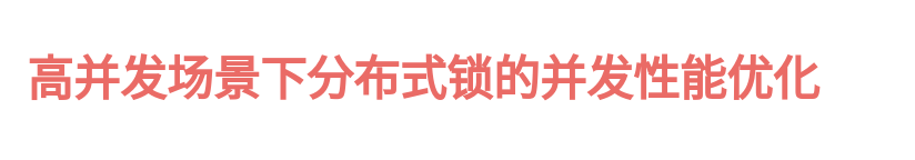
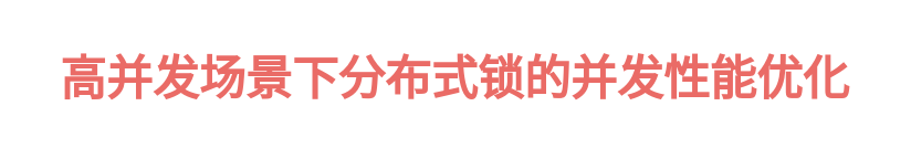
- <mxCell id="2" value="&lt;b&gt;高并发场景下分布式锁的并发性能优化&lt;/b&gt;" style="text;html=1;align=center;verticalAlign=middle;resizable=0;points=[];autosize=1;fontSize=21;fontColor=#EA6B66;" vertex="1" parent="1"><mxGeometry x="5" y="20" width="370" height="30" as="geometry" /></mxCell>
+ <mxCell id="2" value="&lt;b&gt;高并发场景下分布式锁的并发性能优化&lt;/b&gt;" style="text;html=1;align=center;verticalAlign=middle;resizable=0;points=[];autosize=1;fontSize=21;fontColor=#EA6B66;" vertex="1" parent="1"><mxGeometry x="20" y="20" width="370" height="30" as="geometry" /></mxCell>
